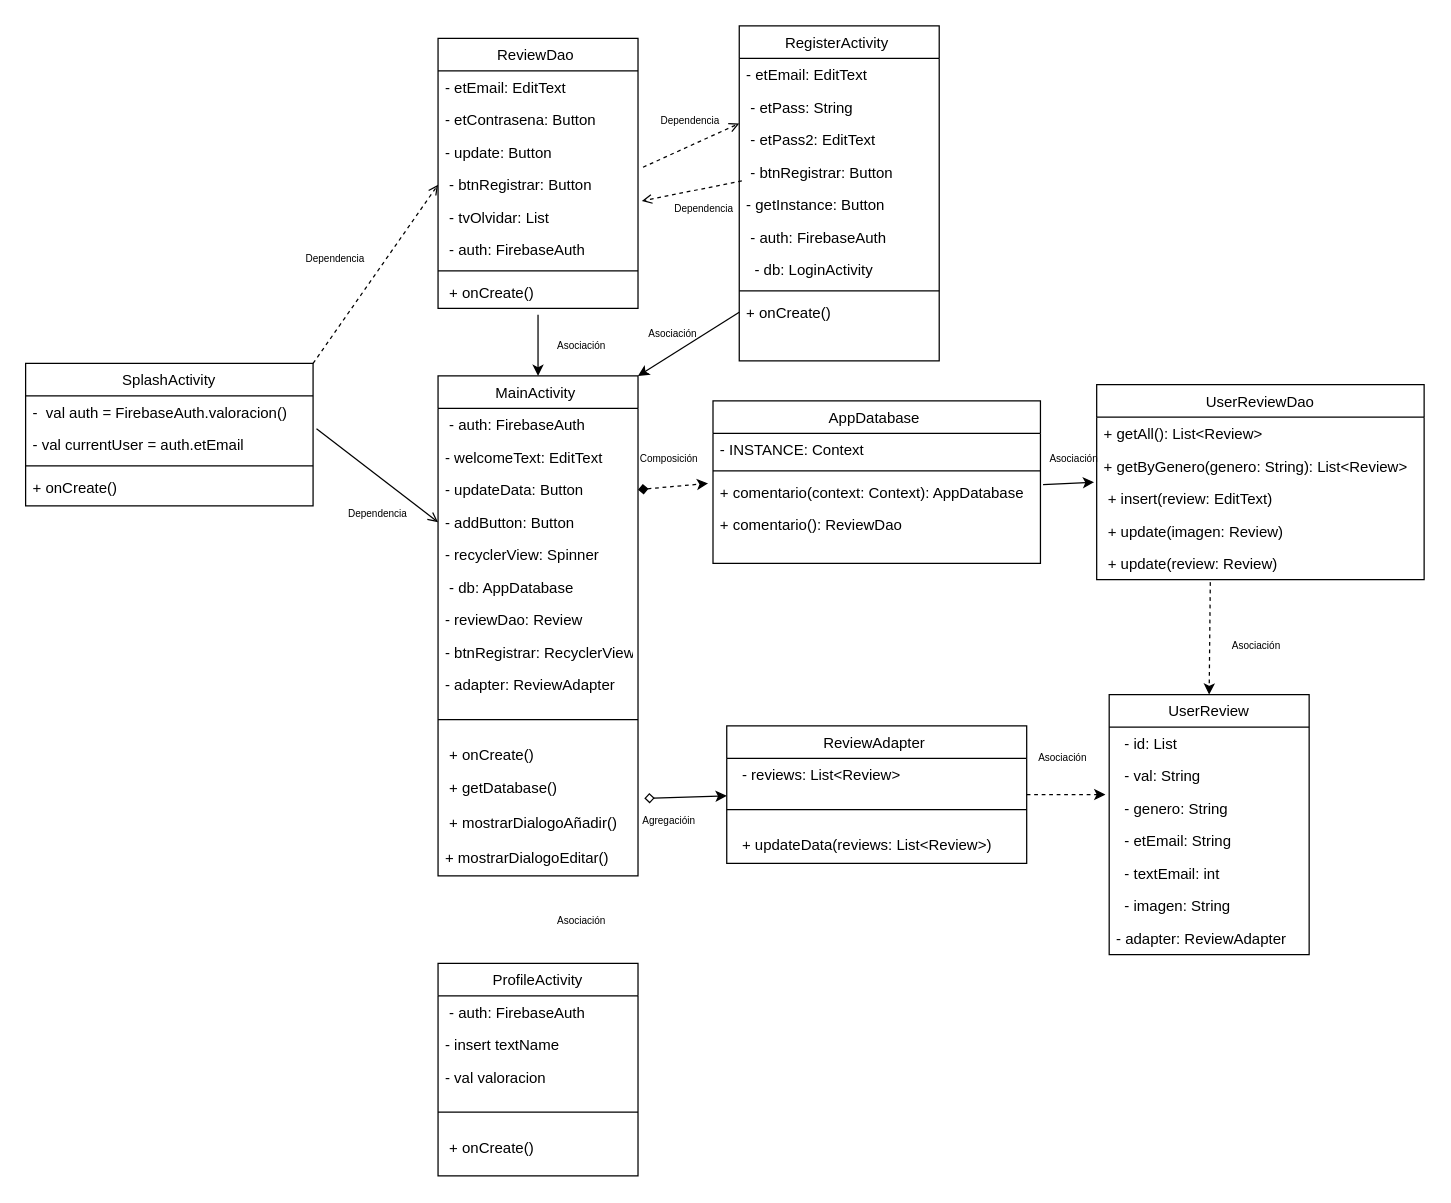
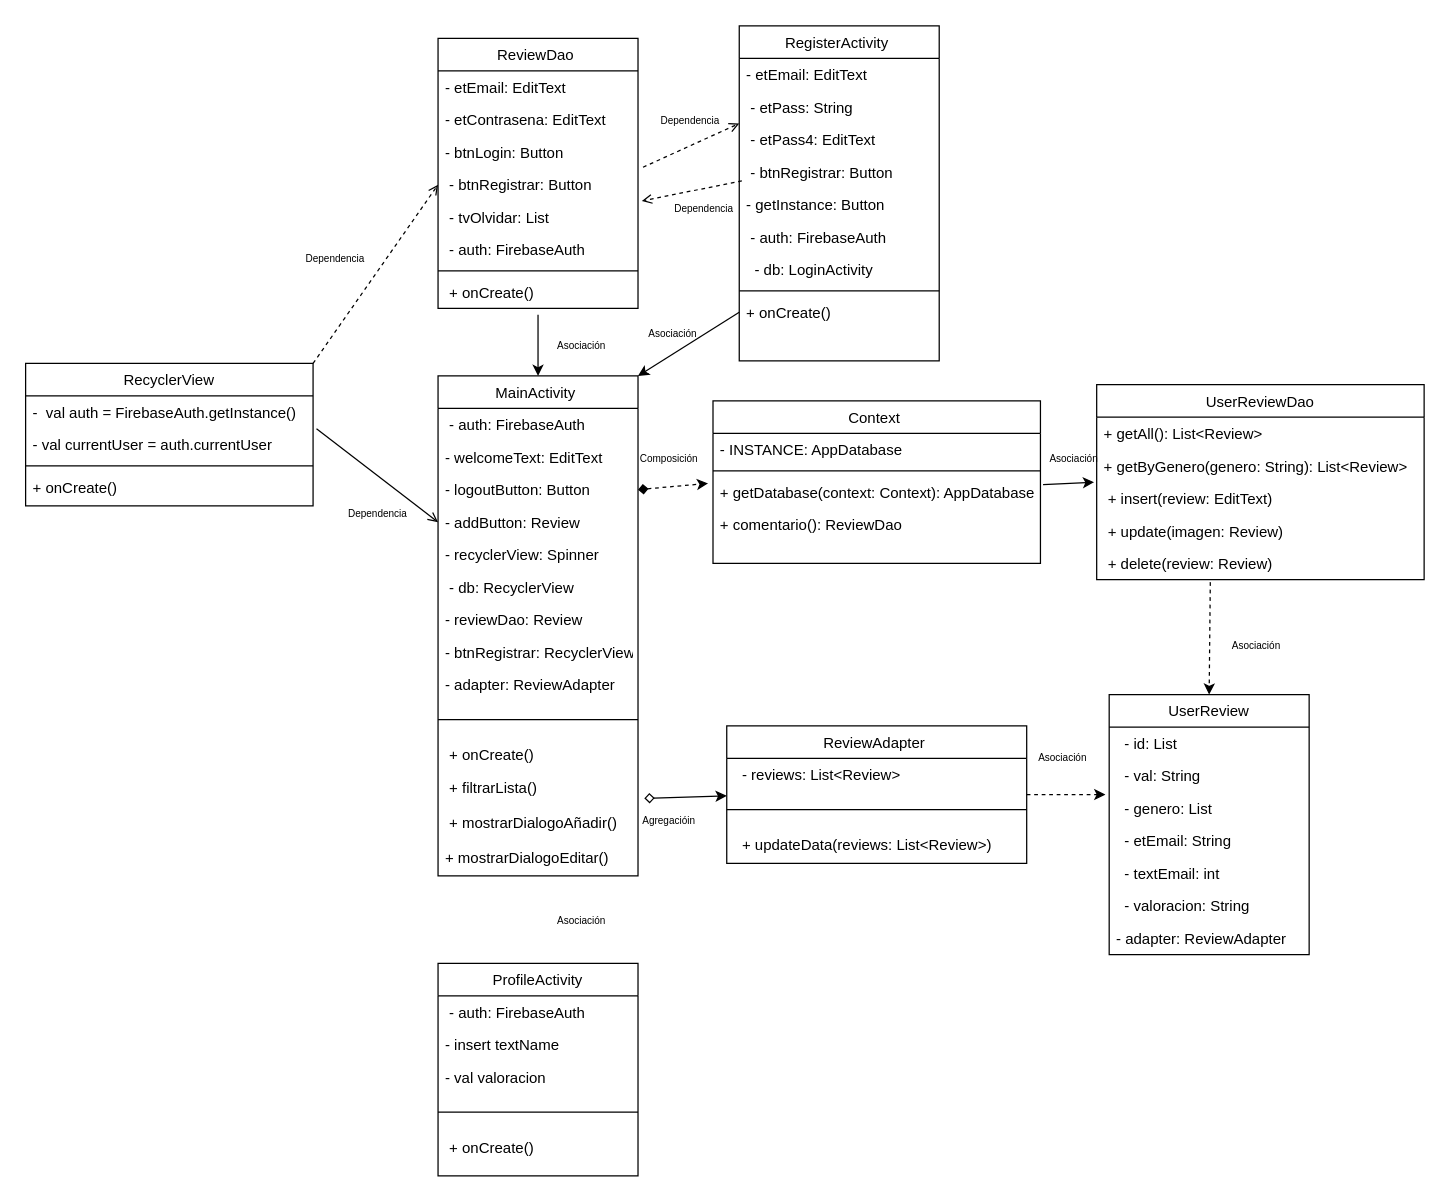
- <mxCell id="14" value="- etContrasena: Button" style="text;align=left;verticalAlign=top;spacingLeft=4;spacingRight=4;overflow=hidden;rotatable=0;points=[[0,0.5],[1,0.5]];portConstraint=eastwest;rounded=0;shadow=0;html=0;" parent="12" vertex="1"><mxGeometry y="52" width="160" height="26" as="geometry" /></mxCell>
+ <mxCell id="14" value="- etContrasena: EditText" style="text;align=left;verticalAlign=top;spacingLeft=4;spacingRight=4;overflow=hidden;rotatable=0;points=[[0,0.5],[1,0.5]];portConstraint=eastwest;rounded=0;shadow=0;html=0;" parent="12" vertex="1"><mxGeometry y="52" width="160" height="26" as="geometry" /></mxCell>
- <mxCell id="5" value=" - etPass2: EditText" style="text;align=left;verticalAlign=top;spacingLeft=4;spacingRight=4;overflow=hidden;rotatable=0;points=[[0,0.5],[1,0.5]];portConstraint=eastwest;rounded=0;shadow=0;html=0;" parent="2" vertex="1"><mxGeometry y="78" width="160" height="26" as="geometry" /></mxCell>
+ <mxCell id="5" value=" - etPass4: EditText" style="text;align=left;verticalAlign=top;spacingLeft=4;spacingRight=4;overflow=hidden;rotatable=0;points=[[0,0.5],[1,0.5]];portConstraint=eastwest;rounded=0;shadow=0;html=0;" parent="2" vertex="1"><mxGeometry y="78" width="160" height="26" as="geometry" /></mxCell>
- <mxCell id="15" value="- update: Button" style="text;align=left;verticalAlign=top;spacingLeft=4;spacingRight=4;overflow=hidden;rotatable=0;points=[[0,0.5],[1,0.5]];portConstraint=eastwest;rounded=0;shadow=0;html=0;" parent="12" vertex="1"><mxGeometry y="78" width="160" height="26" as="geometry" /></mxCell>
+ <mxCell id="15" value="- btnLogin: Button" style="text;align=left;verticalAlign=top;spacingLeft=4;spacingRight=4;overflow=hidden;rotatable=0;points=[[0,0.5],[1,0.5]];portConstraint=eastwest;rounded=0;shadow=0;html=0;" parent="12" vertex="1"><mxGeometry y="78" width="160" height="26" as="geometry" /></mxCell>
- <mxCell id="77" value="SplashActivity" style="swimlane;fontStyle=0;align=center;verticalAlign=top;childLayout=stackLayout;horizontal=1;startSize=26;horizontalStack=0;resizeParent=1;resizeLast=0;collapsible=1;marginBottom=0;rounded=0;shadow=0;strokeWidth=1;" parent="1" vertex="1"><mxGeometry x="20" y="290" width="230" height="114" as="geometry"><mxRectangle x="130" y="380" width="160" height="26" as="alternateBounds" /></mxGeometry></mxCell>
+ <mxCell id="77" value="RecyclerView" style="swimlane;fontStyle=0;align=center;verticalAlign=top;childLayout=stackLayout;horizontal=1;startSize=26;horizontalStack=0;resizeParent=1;resizeLast=0;collapsible=1;marginBottom=0;rounded=0;shadow=0;strokeWidth=1;" parent="1" vertex="1"><mxGeometry x="20" y="290" width="230" height="114" as="geometry"><mxRectangle x="130" y="380" width="160" height="26" as="alternateBounds" /></mxGeometry></mxCell>
- <mxCell id="78" value="-  val auth = FirebaseAuth.valoracion()" style="text;align=left;verticalAlign=top;spacingLeft=4;spacingRight=4;overflow=hidden;rotatable=0;points=[[0,0.5],[1,0.5]];portConstraint=eastwest;" parent="77" vertex="1"><mxGeometry y="26" width="230" height="26" as="geometry" /></mxCell>
+ <mxCell id="78" value="-  val auth = FirebaseAuth.getInstance()" style="text;align=left;verticalAlign=top;spacingLeft=4;spacingRight=4;overflow=hidden;rotatable=0;points=[[0,0.5],[1,0.5]];portConstraint=eastwest;" parent="77" vertex="1"><mxGeometry y="26" width="230" height="26" as="geometry" /></mxCell>
- <mxCell id="36" value="AppDatabase " style="swimlane;fontStyle=0;align=center;verticalAlign=top;childLayout=stackLayout;horizontal=1;startSize=26;horizontalStack=0;resizeParent=1;resizeLast=0;collapsible=1;marginBottom=0;rounded=0;shadow=0;strokeWidth=1;" parent="1" vertex="1"><mxGeometry x="570" y="320" width="262" height="130" as="geometry"><mxRectangle x="550" y="140" width="160" height="26" as="alternateBounds" /></mxGeometry></mxCell>
+ <mxCell id="36" value="Context " style="swimlane;fontStyle=0;align=center;verticalAlign=top;childLayout=stackLayout;horizontal=1;startSize=26;horizontalStack=0;resizeParent=1;resizeLast=0;collapsible=1;marginBottom=0;rounded=0;shadow=0;strokeWidth=1;" parent="1" vertex="1"><mxGeometry x="570" y="320" width="262" height="130" as="geometry"><mxRectangle x="550" y="140" width="160" height="26" as="alternateBounds" /></mxGeometry></mxCell>
- <mxCell id="79" value="- val currentUser = auth.etEmail" style="text;align=left;verticalAlign=top;spacingLeft=4;spacingRight=4;overflow=hidden;rotatable=0;points=[[0,0.5],[1,0.5]];portConstraint=eastwest;rounded=0;shadow=0;html=0;" parent="77" vertex="1"><mxGeometry y="52" width="230" height="26" as="geometry" /></mxCell>
+ <mxCell id="79" value="- val currentUser = auth.currentUser" style="text;align=left;verticalAlign=top;spacingLeft=4;spacingRight=4;overflow=hidden;rotatable=0;points=[[0,0.5],[1,0.5]];portConstraint=eastwest;rounded=0;shadow=0;html=0;" parent="77" vertex="1"><mxGeometry y="52" width="230" height="26" as="geometry" /></mxCell>
- <mxCell id="37" value="- INSTANCE: Context" style="text;align=left;verticalAlign=top;spacingLeft=4;spacingRight=4;overflow=hidden;rotatable=0;points=[[0,0.5],[1,0.5]];portConstraint=eastwest;" parent="36" vertex="1"><mxGeometry y="26" width="262" height="26" as="geometry" /></mxCell>
+ <mxCell id="37" value="- INSTANCE: AppDatabase" style="text;align=left;verticalAlign=top;spacingLeft=4;spacingRight=4;overflow=hidden;rotatable=0;points=[[0,0.5],[1,0.5]];portConstraint=eastwest;" parent="36" vertex="1"><mxGeometry y="26" width="262" height="26" as="geometry" /></mxCell>
- <mxCell id="24" value="- updateData: Button" style="text;align=left;verticalAlign=top;spacingLeft=4;spacingRight=4;overflow=hidden;rotatable=0;points=[[0,0.5],[1,0.5]];portConstraint=eastwest;rounded=0;shadow=0;html=0;" parent="21" vertex="1"><mxGeometry y="78" width="160" height="26" as="geometry" /></mxCell>
+ <mxCell id="24" value="- logoutButton: Button" style="text;align=left;verticalAlign=top;spacingLeft=4;spacingRight=4;overflow=hidden;rotatable=0;points=[[0,0.5],[1,0.5]];portConstraint=eastwest;rounded=0;shadow=0;html=0;" parent="21" vertex="1"><mxGeometry y="78" width="160" height="26" as="geometry" /></mxCell>
- <mxCell id="39" value="+ comentario(context: Context): AppDatabase" style="text;align=left;verticalAlign=top;spacingLeft=4;spacingRight=4;overflow=hidden;rotatable=0;points=[[0,0.5],[1,0.5]];portConstraint=eastwest;" parent="36" vertex="1"><mxGeometry y="60" width="262" height="26" as="geometry" /></mxCell>
+ <mxCell id="39" value="+ getDatabase(context: Context): AppDatabase" style="text;align=left;verticalAlign=top;spacingLeft=4;spacingRight=4;overflow=hidden;rotatable=0;points=[[0,0.5],[1,0.5]];portConstraint=eastwest;" parent="36" vertex="1"><mxGeometry y="60" width="262" height="26" as="geometry" /></mxCell>
- <mxCell id="25" value="- addButton: Button" style="text;align=left;verticalAlign=top;spacingLeft=4;spacingRight=4;overflow=hidden;rotatable=0;points=[[0,0.5],[1,0.5]];portConstraint=eastwest;rounded=0;shadow=0;html=0;" parent="21" vertex="1"><mxGeometry y="104" width="160" height="26" as="geometry" /></mxCell>
+ <mxCell id="25" value="- addButton: Review" style="text;align=left;verticalAlign=top;spacingLeft=4;spacingRight=4;overflow=hidden;rotatable=0;points=[[0,0.5],[1,0.5]];portConstraint=eastwest;rounded=0;shadow=0;html=0;" parent="21" vertex="1"><mxGeometry y="104" width="160" height="26" as="geometry" /></mxCell>
- <mxCell id="46" value=" + update(review: Review)" style="text;align=left;verticalAlign=top;spacingLeft=4;spacingRight=4;overflow=hidden;rotatable=0;points=[[0,0.5],[1,0.5]];portConstraint=eastwest;" parent="41" vertex="1"><mxGeometry y="130" width="262" height="26" as="geometry" /></mxCell>
+ <mxCell id="46" value=" + delete(review: Review)" style="text;align=left;verticalAlign=top;spacingLeft=4;spacingRight=4;overflow=hidden;rotatable=0;points=[[0,0.5],[1,0.5]];portConstraint=eastwest;" parent="41" vertex="1"><mxGeometry y="130" width="262" height="26" as="geometry" /></mxCell>
- <mxCell id="27" value=" - db: AppDatabase" style="text;align=left;verticalAlign=top;spacingLeft=4;spacingRight=4;overflow=hidden;rotatable=0;points=[[0,0.5],[1,0.5]];portConstraint=eastwest;" parent="21" vertex="1"><mxGeometry y="156" width="160" height="26" as="geometry" /></mxCell>
+ <mxCell id="27" value=" - db: RecyclerView" style="text;align=left;verticalAlign=top;spacingLeft=4;spacingRight=4;overflow=hidden;rotatable=0;points=[[0,0.5],[1,0.5]];portConstraint=eastwest;" parent="21" vertex="1"><mxGeometry y="156" width="160" height="26" as="geometry" /></mxCell>
- <mxCell id="33" value=" + getDatabase()" style="text;align=left;verticalAlign=top;spacingLeft=4;spacingRight=4;overflow=hidden;rotatable=0;points=[[0,0.5],[1,0.5]];portConstraint=eastwest;fontStyle=0" parent="21" vertex="1"><mxGeometry y="316" width="160" height="28" as="geometry" /></mxCell>
+ <mxCell id="33" value=" + filtrarLista()" style="text;align=left;verticalAlign=top;spacingLeft=4;spacingRight=4;overflow=hidden;rotatable=0;points=[[0,0.5],[1,0.5]];portConstraint=eastwest;fontStyle=0" parent="21" vertex="1"><mxGeometry y="316" width="160" height="28" as="geometry" /></mxCell>
- <mxCell id="50" value="  - genero: String" style="text;align=left;verticalAlign=top;spacingLeft=4;spacingRight=4;overflow=hidden;rotatable=0;points=[[0,0.5],[1,0.5]];portConstraint=eastwest;" parent="47" vertex="1"><mxGeometry y="78" width="160" height="26" as="geometry" /></mxCell>
+ <mxCell id="50" value="  - genero: List" style="text;align=left;verticalAlign=top;spacingLeft=4;spacingRight=4;overflow=hidden;rotatable=0;points=[[0,0.5],[1,0.5]];portConstraint=eastwest;" parent="47" vertex="1"><mxGeometry y="78" width="160" height="26" as="geometry" /></mxCell>
- <mxCell id="53" value="  - imagen: String" style="text;align=left;verticalAlign=top;spacingLeft=4;spacingRight=4;overflow=hidden;rotatable=0;points=[[0,0.5],[1,0.5]];portConstraint=eastwest;" parent="47" vertex="1"><mxGeometry y="156" width="160" height="26" as="geometry" /></mxCell>
+ <mxCell id="53" value="  - valoracion: String" style="text;align=left;verticalAlign=top;spacingLeft=4;spacingRight=4;overflow=hidden;rotatable=0;points=[[0,0.5],[1,0.5]];portConstraint=eastwest;" parent="47" vertex="1"><mxGeometry y="156" width="160" height="26" as="geometry" /></mxCell>
